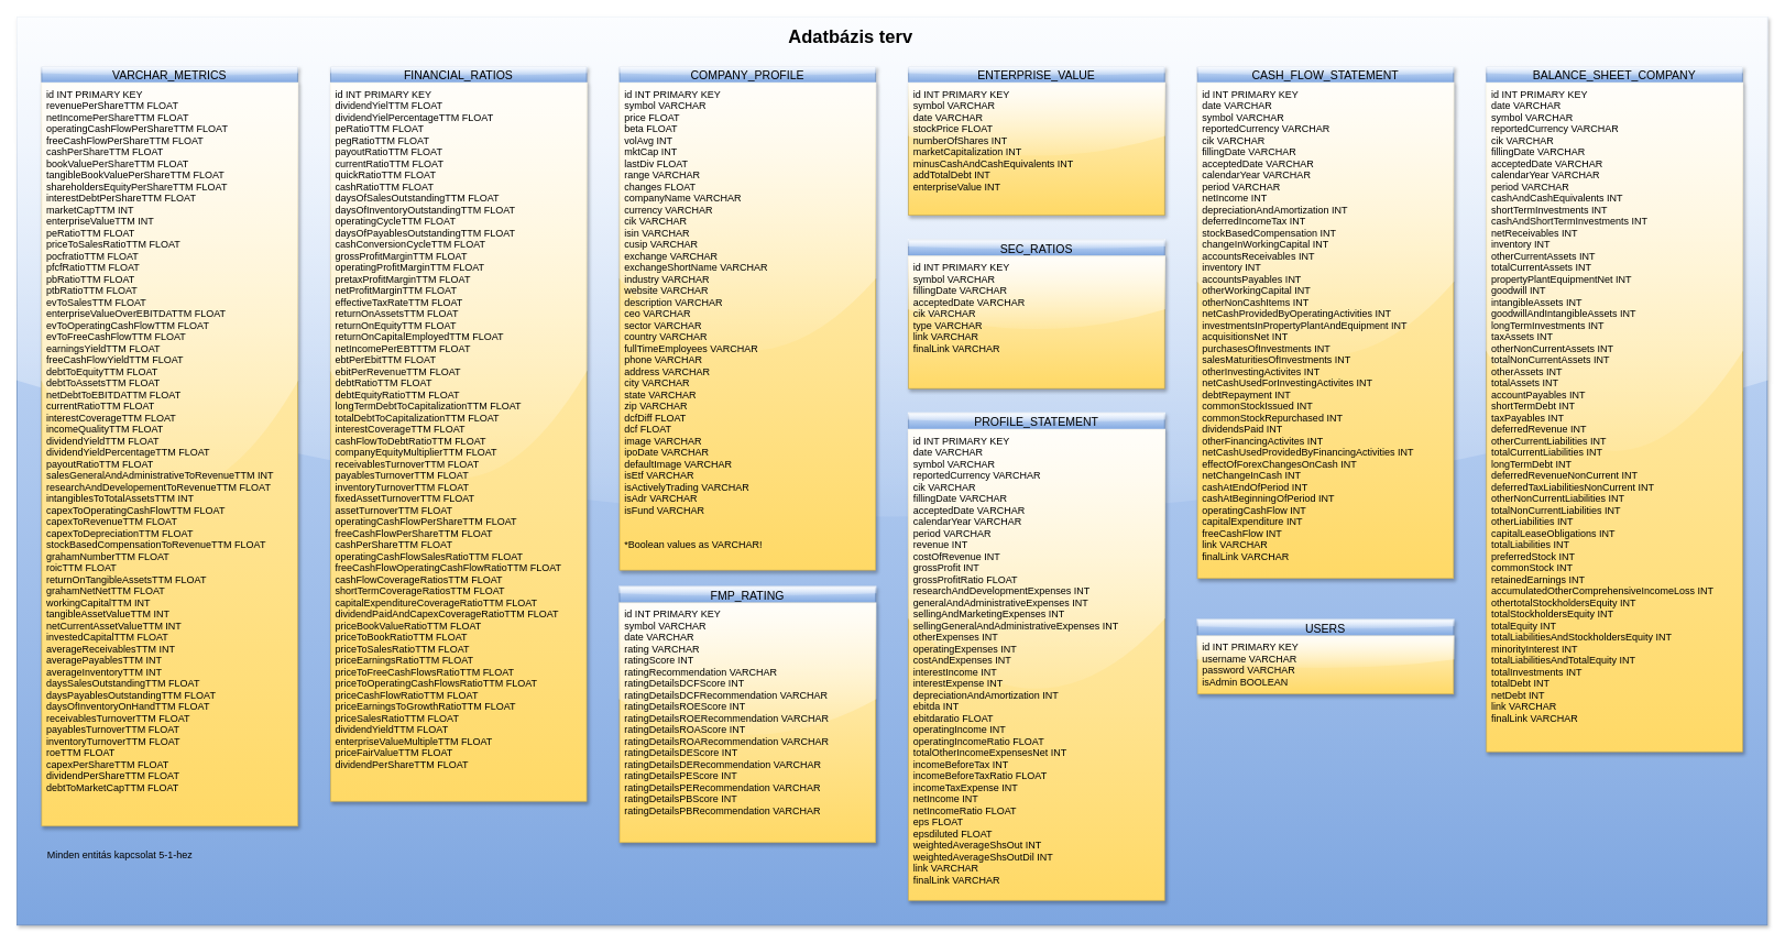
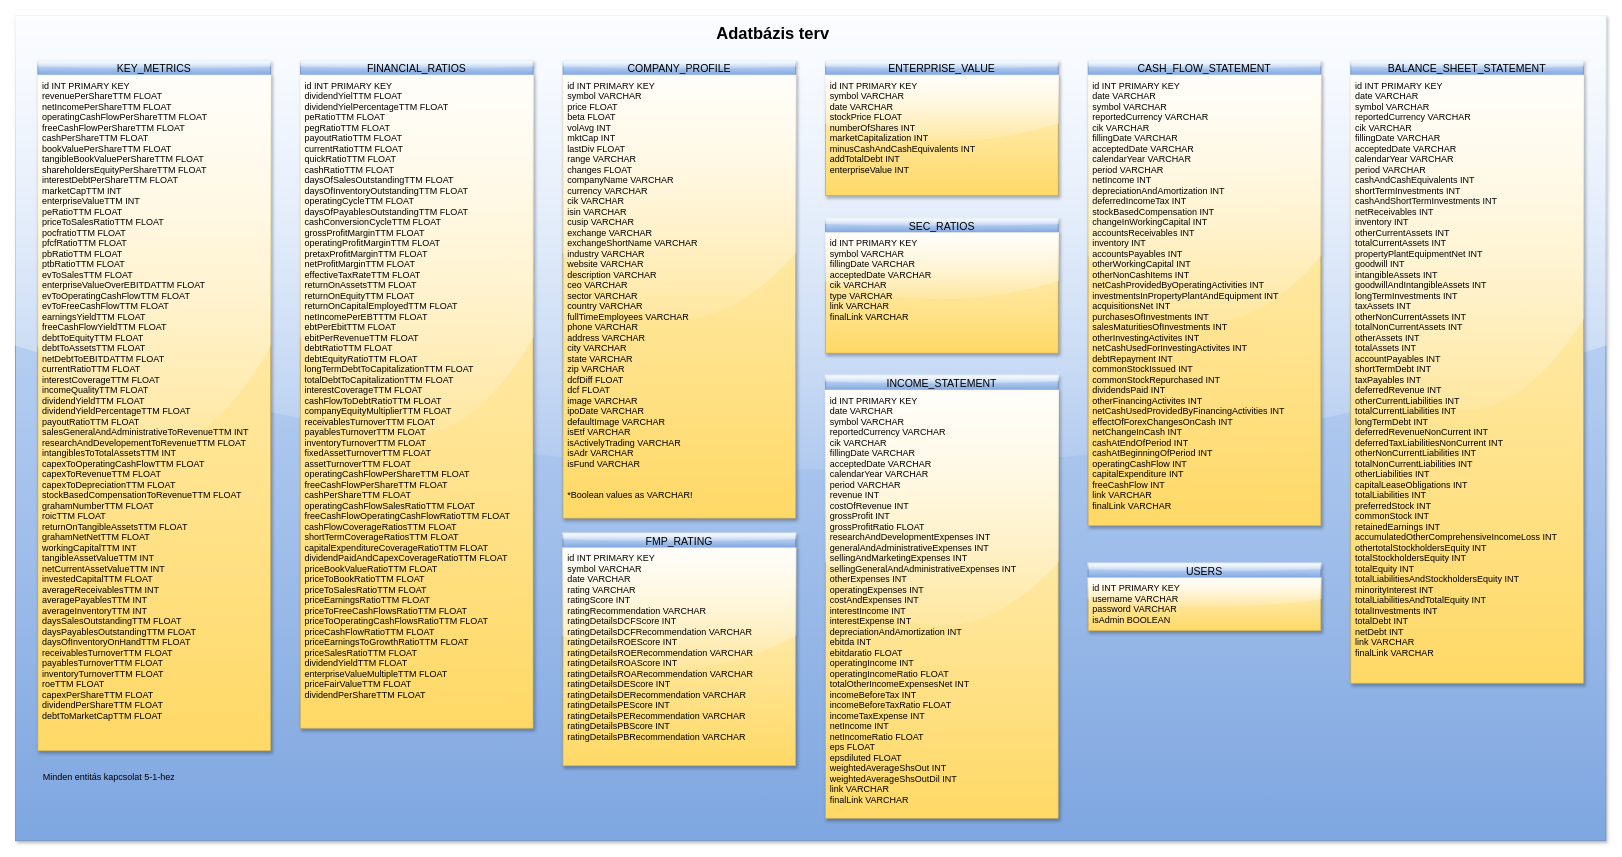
- <mxCell id="3" value="VARCHAR_METRICS" style="swimlane;fontStyle=0;childLayout=stackLayout;horizontal=1;startSize=20;horizontalStack=0;resizeParent=1;resizeParentMax=0;resizeLast=0;collapsible=1;marginBottom=0;align=center;fontSize=14;fillColor=#dae8fc;strokeColor=#6c8ebf;gradientColor=#7ea6e0;shadow=1;glass=1;swimlaneLine=1;" parent="1" vertex="1"><mxGeometry x="50" y="80" width="310" height="920" as="geometry"><mxRectangle x="70" y="50" width="60" height="30" as="alternateBounds" /></mxGeometry></mxCell>
+ <mxCell id="3" value="KEY_METRICS" style="swimlane;fontStyle=0;childLayout=stackLayout;horizontal=1;startSize=20;horizontalStack=0;resizeParent=1;resizeParentMax=0;resizeLast=0;collapsible=1;marginBottom=0;align=center;fontSize=14;fillColor=#dae8fc;strokeColor=#6c8ebf;gradientColor=#7ea6e0;shadow=1;glass=1;swimlaneLine=1;" parent="1" vertex="1"><mxGeometry x="50" y="80" width="310" height="920" as="geometry"><mxRectangle x="70" y="50" width="60" height="30" as="alternateBounds" /></mxGeometry></mxCell>
- <mxCell id="20" value="BALANCE_SHEET_COMPANY" style="swimlane;fontStyle=0;childLayout=stackLayout;horizontal=1;startSize=20;horizontalStack=0;resizeParent=1;resizeParentMax=0;resizeLast=0;collapsible=1;marginBottom=0;align=center;fontSize=14;fillColor=#dae8fc;strokeColor=#6c8ebf;gradientColor=#7ea6e0;shadow=1;glass=1;swimlaneLine=1;" parent="1" vertex="1"><mxGeometry x="1800" y="80" width="310" height="830" as="geometry"><mxRectangle x="70" y="50" width="60" height="30" as="alternateBounds" /></mxGeometry></mxCell>
+ <mxCell id="20" value="BALANCE_SHEET_STATEMENT" style="swimlane;fontStyle=0;childLayout=stackLayout;horizontal=1;startSize=20;horizontalStack=0;resizeParent=1;resizeParentMax=0;resizeLast=0;collapsible=1;marginBottom=0;align=center;fontSize=14;fillColor=#dae8fc;strokeColor=#6c8ebf;gradientColor=#7ea6e0;shadow=1;glass=1;swimlaneLine=1;" parent="1" vertex="1"><mxGeometry x="1800" y="80" width="310" height="830" as="geometry"><mxRectangle x="70" y="50" width="60" height="30" as="alternateBounds" /></mxGeometry></mxCell>
- <mxCell id="15" value="PROFILE_STATEMENT" style="swimlane;fontStyle=0;childLayout=stackLayout;horizontal=1;startSize=20;horizontalStack=0;resizeParent=1;resizeParentMax=0;resizeLast=0;collapsible=1;marginBottom=0;align=center;fontSize=14;fillColor=#dae8fc;strokeColor=#6c8ebf;gradientColor=#7ea6e0;shadow=1;glass=1;swimlaneLine=1;" parent="1" vertex="1"><mxGeometry x="1100" y="500" width="310" height="590" as="geometry"><mxRectangle x="70" y="50" width="60" height="30" as="alternateBounds" /></mxGeometry></mxCell>
+ <mxCell id="15" value="INCOME_STATEMENT" style="swimlane;fontStyle=0;childLayout=stackLayout;horizontal=1;startSize=20;horizontalStack=0;resizeParent=1;resizeParentMax=0;resizeLast=0;collapsible=1;marginBottom=0;align=center;fontSize=14;fillColor=#dae8fc;strokeColor=#6c8ebf;gradientColor=#7ea6e0;shadow=1;glass=1;swimlaneLine=1;" parent="1" vertex="1"><mxGeometry x="1100" y="500" width="310" height="590" as="geometry"><mxRectangle x="70" y="50" width="60" height="30" as="alternateBounds" /></mxGeometry></mxCell>
